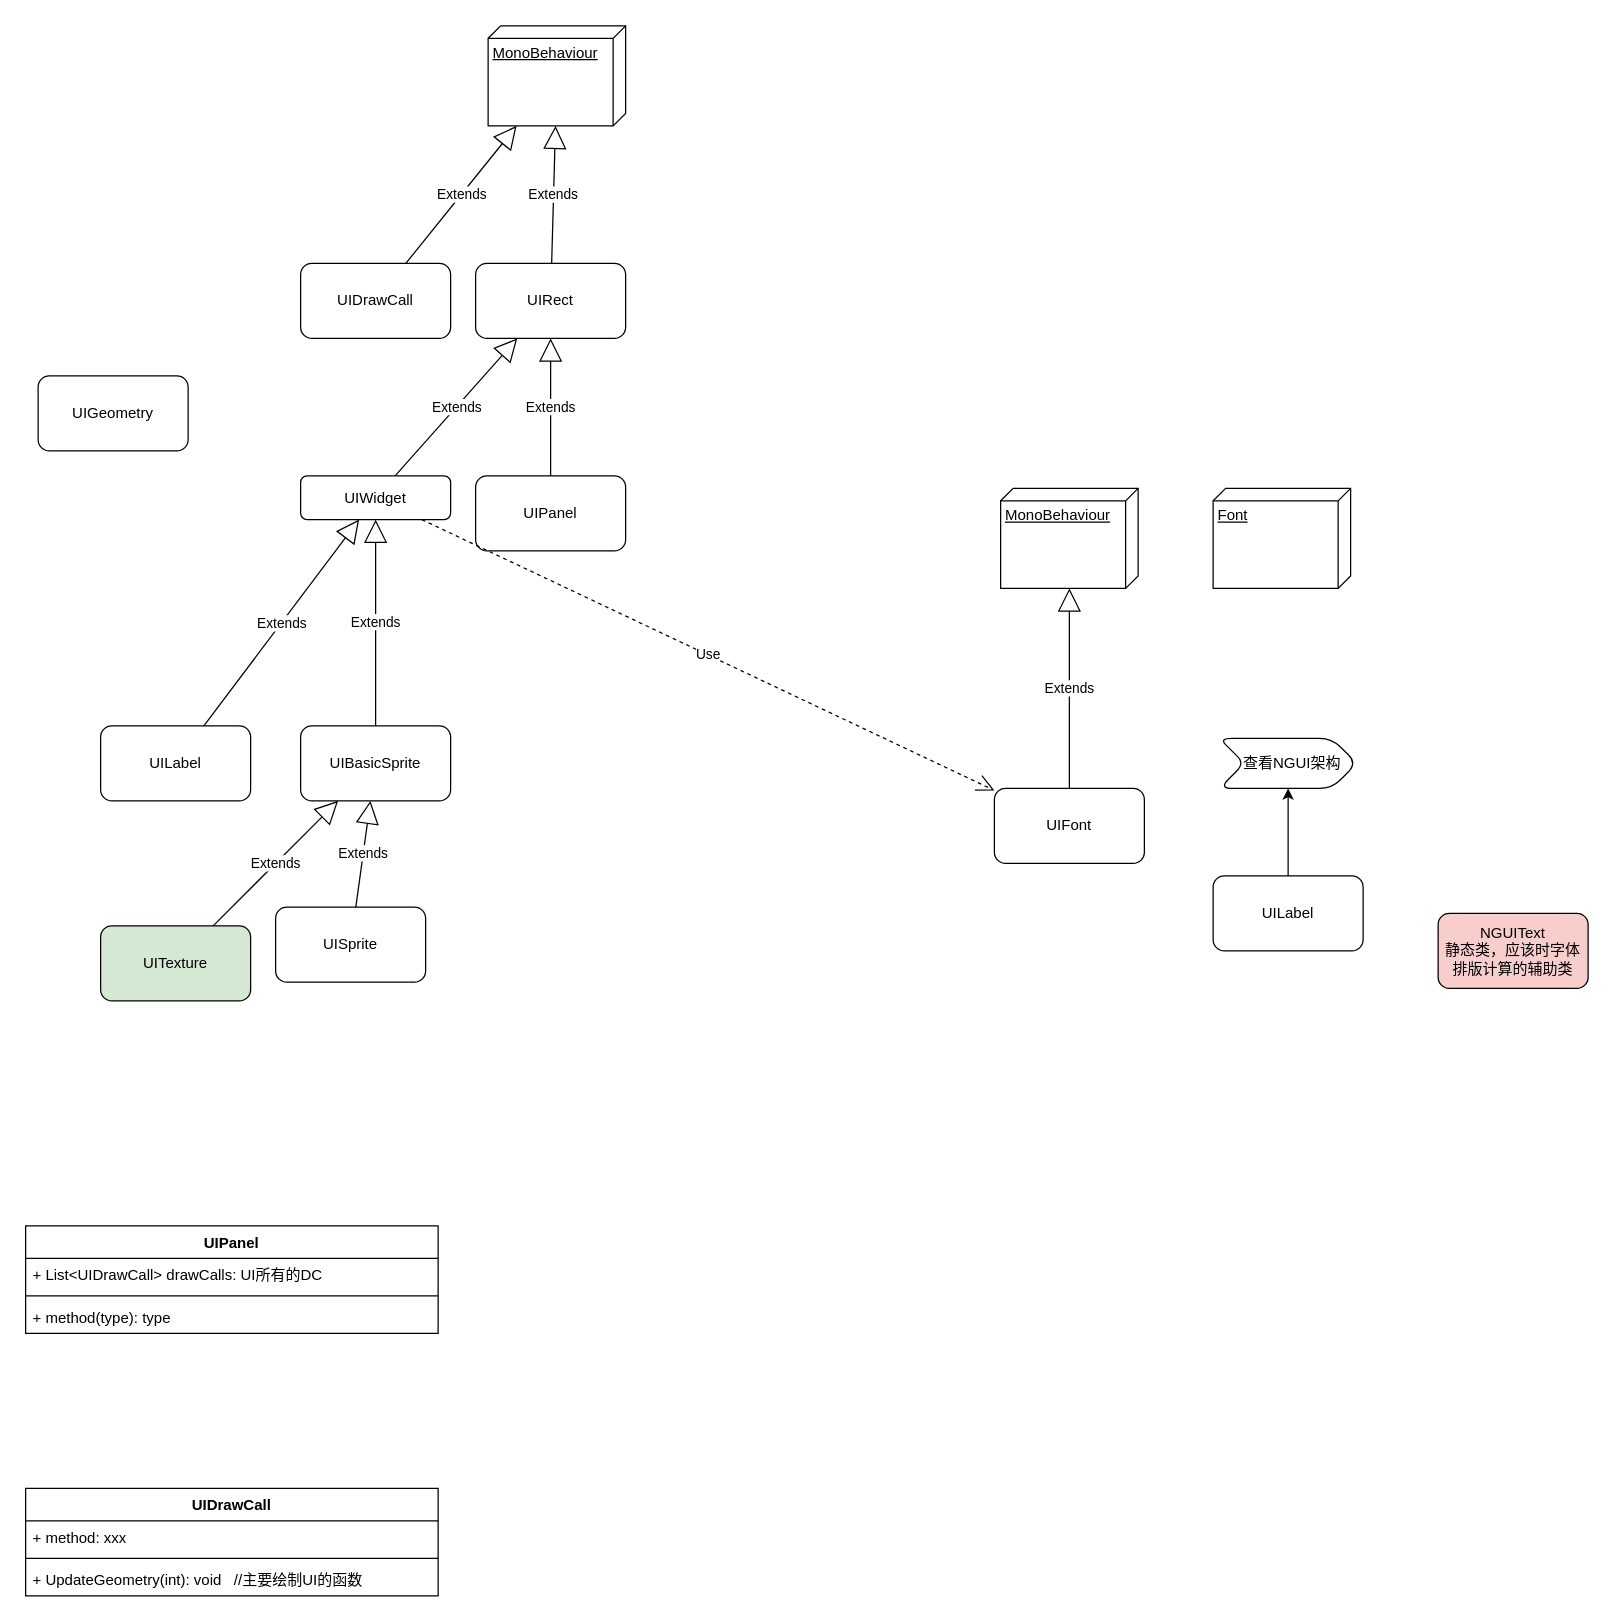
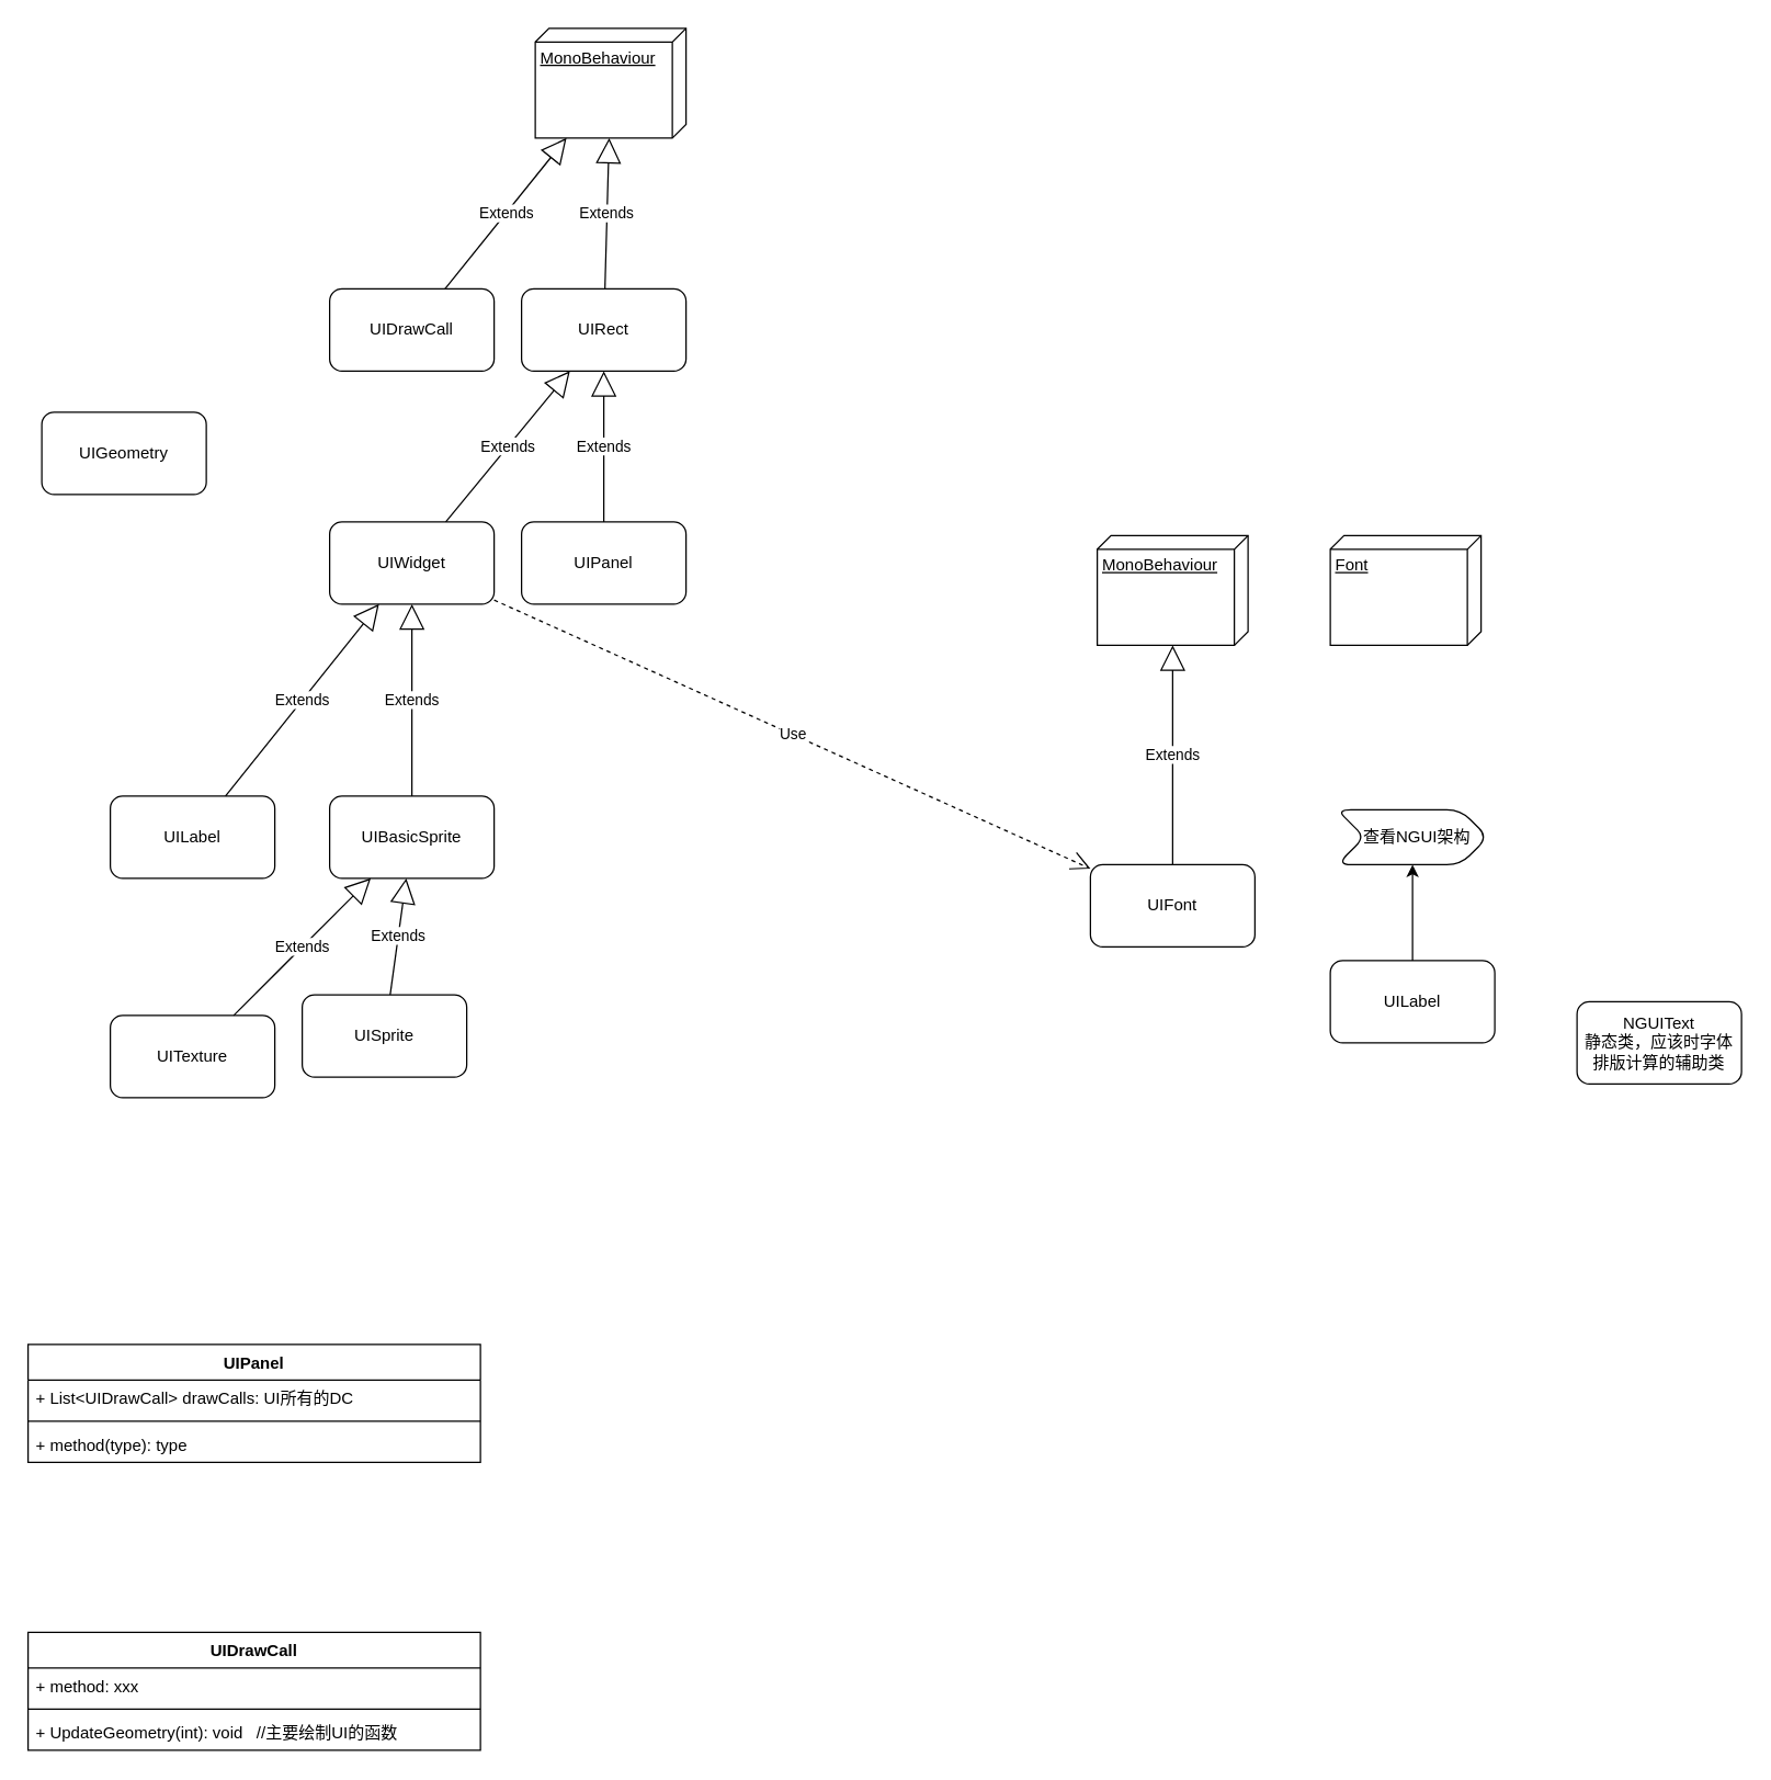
- <mxCell id="10" value="UIWidget" style="rounded=1;whiteSpace=wrap;html=1;" parent="1" vertex="1"><mxGeometry x="240" y="380" width="120" height="35" as="geometry" /></mxCell>
+ <mxCell id="10" value="UIWidget" style="rounded=1;whiteSpace=wrap;html=1;" parent="1" vertex="1"><mxGeometry x="240" y="380" width="120" height="60" as="geometry" /></mxCell>
- <mxCell id="33" value="NGUIText&lt;br&gt;静态类，应该时字体排版计算的辅助类" style="rounded=1;whiteSpace=wrap;html=1;fillColor=#f8cecc;" parent="1" vertex="1"><mxGeometry x="1150" y="730" width="120" height="60" as="geometry" /></mxCell>
+ <mxCell id="33" value="NGUIText&lt;br&gt;静态类，应该时字体排版计算的辅助类" style="rounded=1;whiteSpace=wrap;html=1;" parent="1" vertex="1"><mxGeometry x="1150" y="730" width="120" height="60" as="geometry" /></mxCell>
- <mxCell id="17" value="UITexture" style="rounded=1;whiteSpace=wrap;html=1;fillColor=#d5e8d4;" parent="1" vertex="1"><mxGeometry x="80" y="740" width="120" height="60" as="geometry" /></mxCell>
+ <mxCell id="17" value="UITexture" style="rounded=1;whiteSpace=wrap;html=1;" parent="1" vertex="1"><mxGeometry x="80" y="740" width="120" height="60" as="geometry" /></mxCell>
